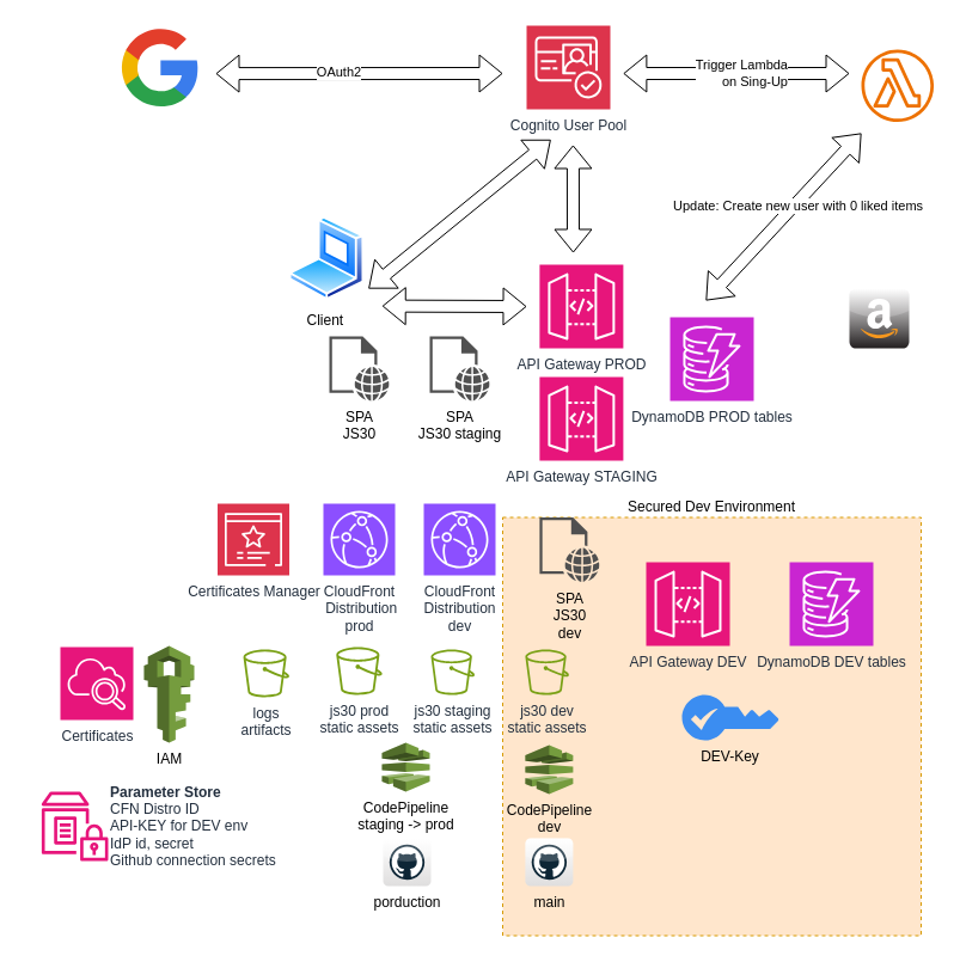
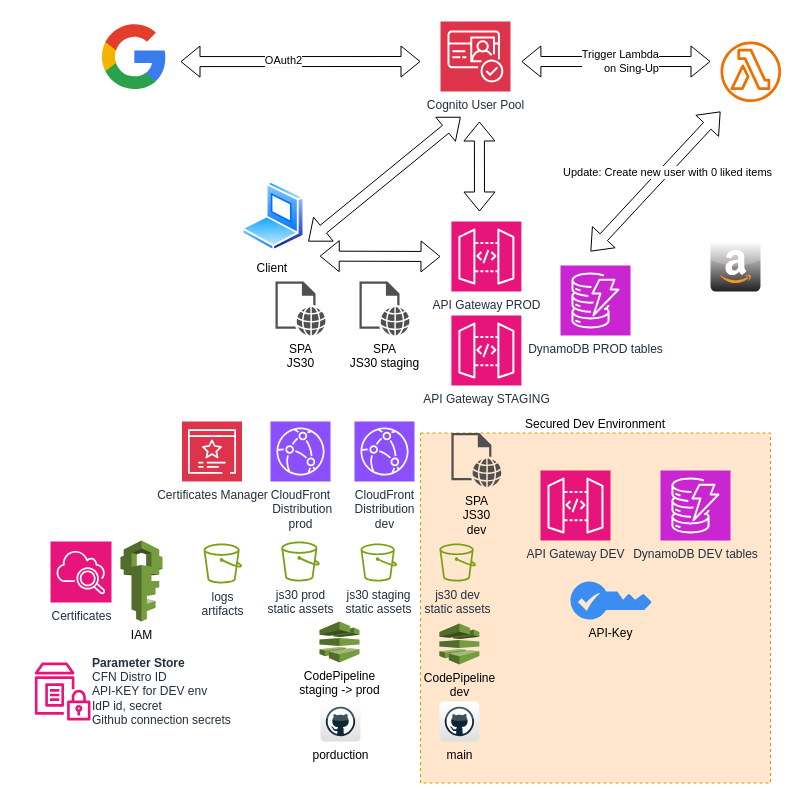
- <mxCell id="34" value="DEV-Key" style="sketch=0;html=1;aspect=fixed;strokeColor=none;shadow=0;fillColor=#3B8DF1;verticalAlign=top;labelPosition=center;verticalLabelPosition=bottom;shape=mxgraph.gcp2.key" parent="1" vertex="1"><mxGeometry x="570" y="581" width="80.85" height="38" as="geometry" /></mxCell>
+ <mxCell id="34" value="API-Key" style="sketch=0;html=1;aspect=fixed;strokeColor=none;shadow=0;fillColor=#3B8DF1;verticalAlign=top;labelPosition=center;verticalLabelPosition=bottom;shape=mxgraph.gcp2.key" parent="1" vertex="1"><mxGeometry x="570" y="581" width="80.85" height="38" as="geometry" /></mxCell>
